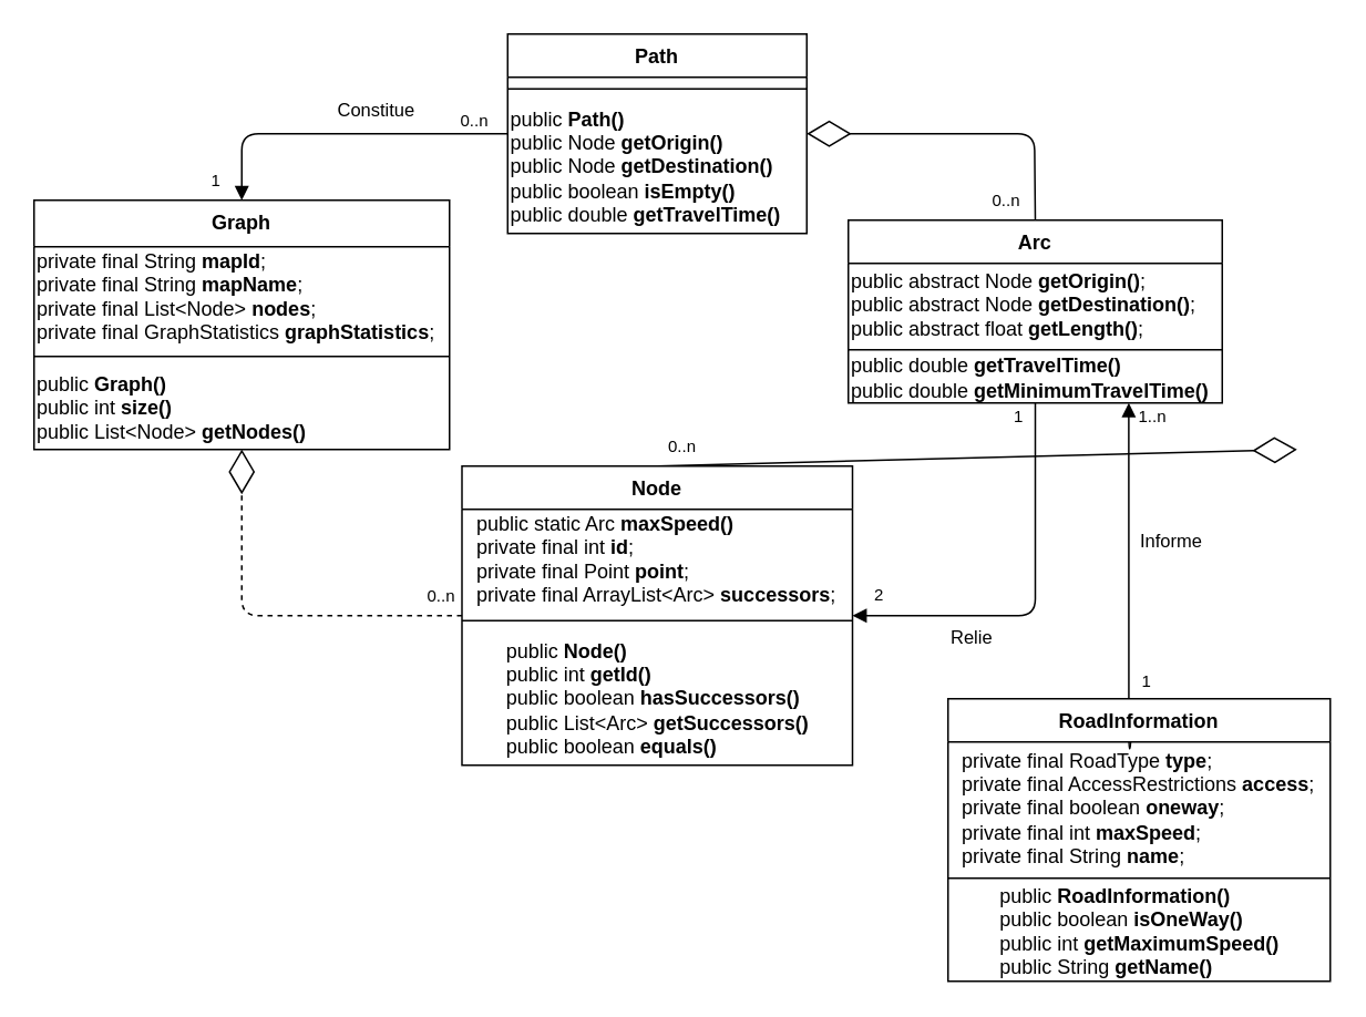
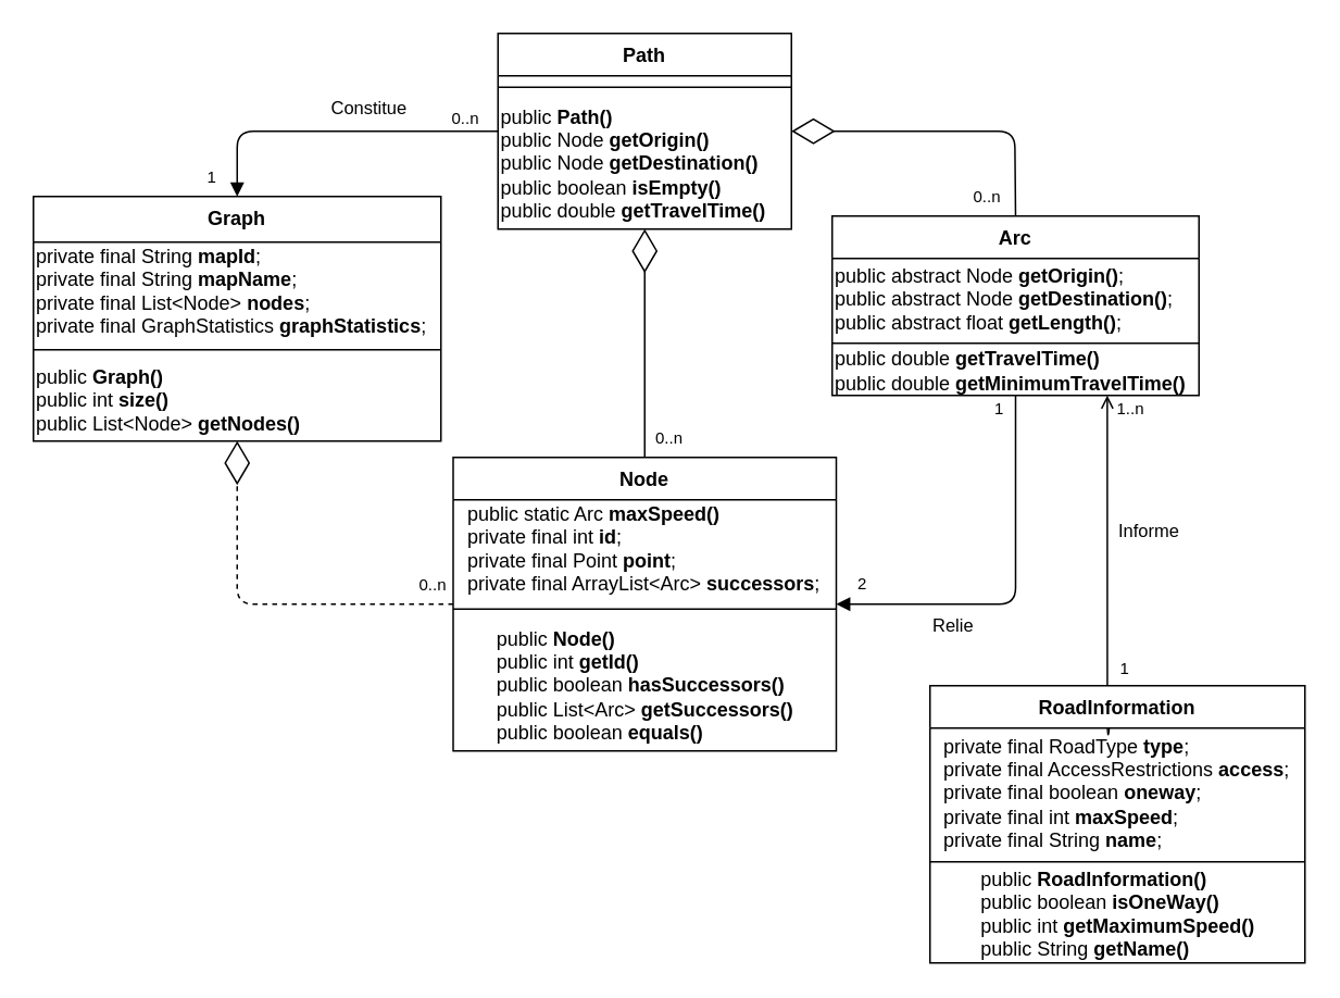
- <mxCell id="5" value="Informe" style="endArrow=block;endFill=1;html=1;edgeStyle=orthogonalEdgeStyle;align=left;verticalAlign=top;entryX=0.75;entryY=1;entryDx=0;entryDy=0;exitX=0.5;exitY=0;exitDx=0;exitDy=0;" parent="1" source="20" target="28" edge="1"><mxGeometry x="0.425" y="-5" relative="1" as="geometry"><mxPoint x="750" y="187" as="sourcePoint" /><mxPoint x="840" y="240" as="targetPoint" /><Array as="points"><mxPoint x="680" y="450" /><mxPoint x="679" y="450" /></Array><mxPoint as="offset" /></mxGeometry></mxCell>
+ <mxCell id="5" value="Informe" style="endArrow=open;endFill=1;html=1;edgeStyle=orthogonalEdgeStyle;align=left;verticalAlign=top;entryX=0.75;entryY=1;entryDx=0;entryDy=0;exitX=0.5;exitY=0;exitDx=0;exitDy=0;" parent="1" source="20" target="28" edge="1"><mxGeometry x="0.425" y="-5" relative="1" as="geometry"><mxPoint x="750" y="187" as="sourcePoint" /><mxPoint x="840" y="240" as="targetPoint" /><Array as="points"><mxPoint x="680" y="450" /><mxPoint x="679" y="450" /></Array><mxPoint as="offset" /></mxGeometry></mxCell>
- <mxCell id="7" value="1..n" style="resizable=0;html=1;align=left;verticalAlign=bottom;labelBackgroundColor=#ffffff;fontSize=10;" parent="1" connectable="0" vertex="1"><mxGeometry x="780" y="270" as="geometry"><mxPoint x="-97" y="-12" as="offset" /></mxGeometry></mxCell>
+ <mxCell id="7" value="1..n" style="resizable=0;html=1;align=left;verticalAlign=bottom;labelBackgroundColor=#ffffff;fontSize=10;fillColor=#fff2cc;" parent="1" connectable="0" vertex="1"><mxGeometry x="780" y="270" as="geometry"><mxPoint x="-97" y="-12" as="offset" /></mxGeometry></mxCell>
- <mxCell id="2" value="" style="endArrow=diamondThin;endFill=0;endSize=24;html=1;exitX=0.5;exitY=0;exitDx=0;exitDy=0;" parent="1" source="32" target="7" edge="1"><mxGeometry width="160" relative="1" as="geometry"><mxPoint x="330" y="230" as="sourcePoint" /><mxPoint x="490" y="230" as="targetPoint" /></mxGeometry></mxCell>
+ <mxCell id="2" value="" style="endArrow=diamondThin;endFill=0;endSize=24;html=1;entryX=0.5;entryY=1;entryDx=0;entryDy=0;exitX=0.5;exitY=0;exitDx=0;exitDy=0;" parent="1" source="32" target="16" edge="1"><mxGeometry width="160" relative="1" as="geometry"><mxPoint x="330" y="230" as="sourcePoint" /><mxPoint x="490" y="230" as="targetPoint" /></mxGeometry></mxCell>
